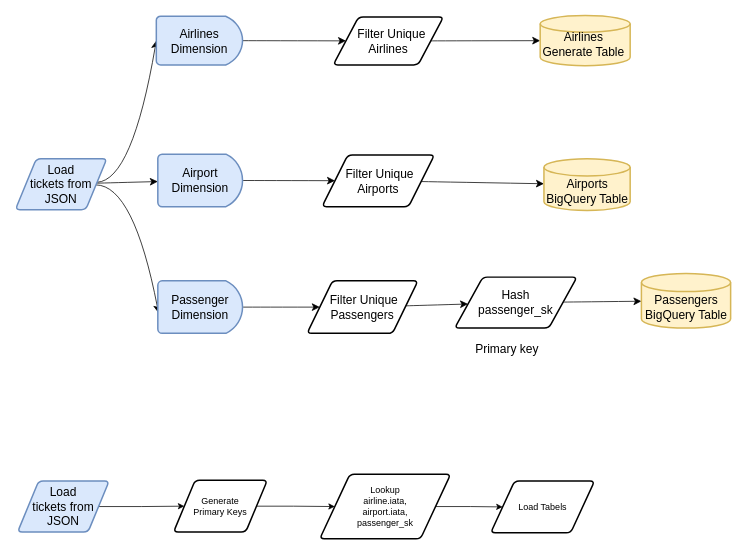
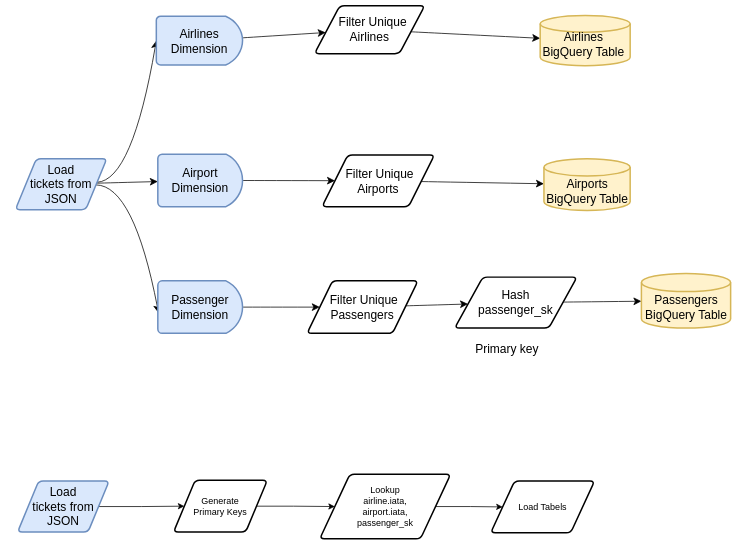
- <mxCell id="13" value="&amp;nbsp; Filter Unique Airlines" style="shape=parallelogram;html=1;strokeWidth=2;perimeter=parallelogramPerimeter;whiteSpace=wrap;rounded=1;arcSize=12;size=0.23;fontSize=16;" vertex="1" parent="1"><mxGeometry x="444" y="22" width="147" height="64" as="geometry" /></mxCell>
+ <mxCell id="13" value="&amp;nbsp; Filter Unique Airlines" style="shape=parallelogram;html=1;strokeWidth=2;perimeter=parallelogramPerimeter;whiteSpace=wrap;rounded=1;arcSize=12;size=0.23;fontSize=16;" vertex="1" parent="1"><mxGeometry x="419" y="7" width="147" height="64" as="geometry" /></mxCell>
- <mxCell id="25" value="Airlines Generate Table" style="text;strokeColor=none;fillColor=none;html=1;align=center;verticalAlign=middle;whiteSpace=wrap;rounded=0;fontSize=16;" vertex="1" parent="1"><mxGeometry x="716" y="43" width="124" height="30" as="geometry" /></mxCell>
+ <mxCell id="25" value="Airlines BigQuery Table" style="text;strokeColor=none;fillColor=none;html=1;align=center;verticalAlign=middle;whiteSpace=wrap;rounded=0;fontSize=16;" vertex="1" parent="1"><mxGeometry x="716" y="43" width="124" height="30" as="geometry" /></mxCell>
